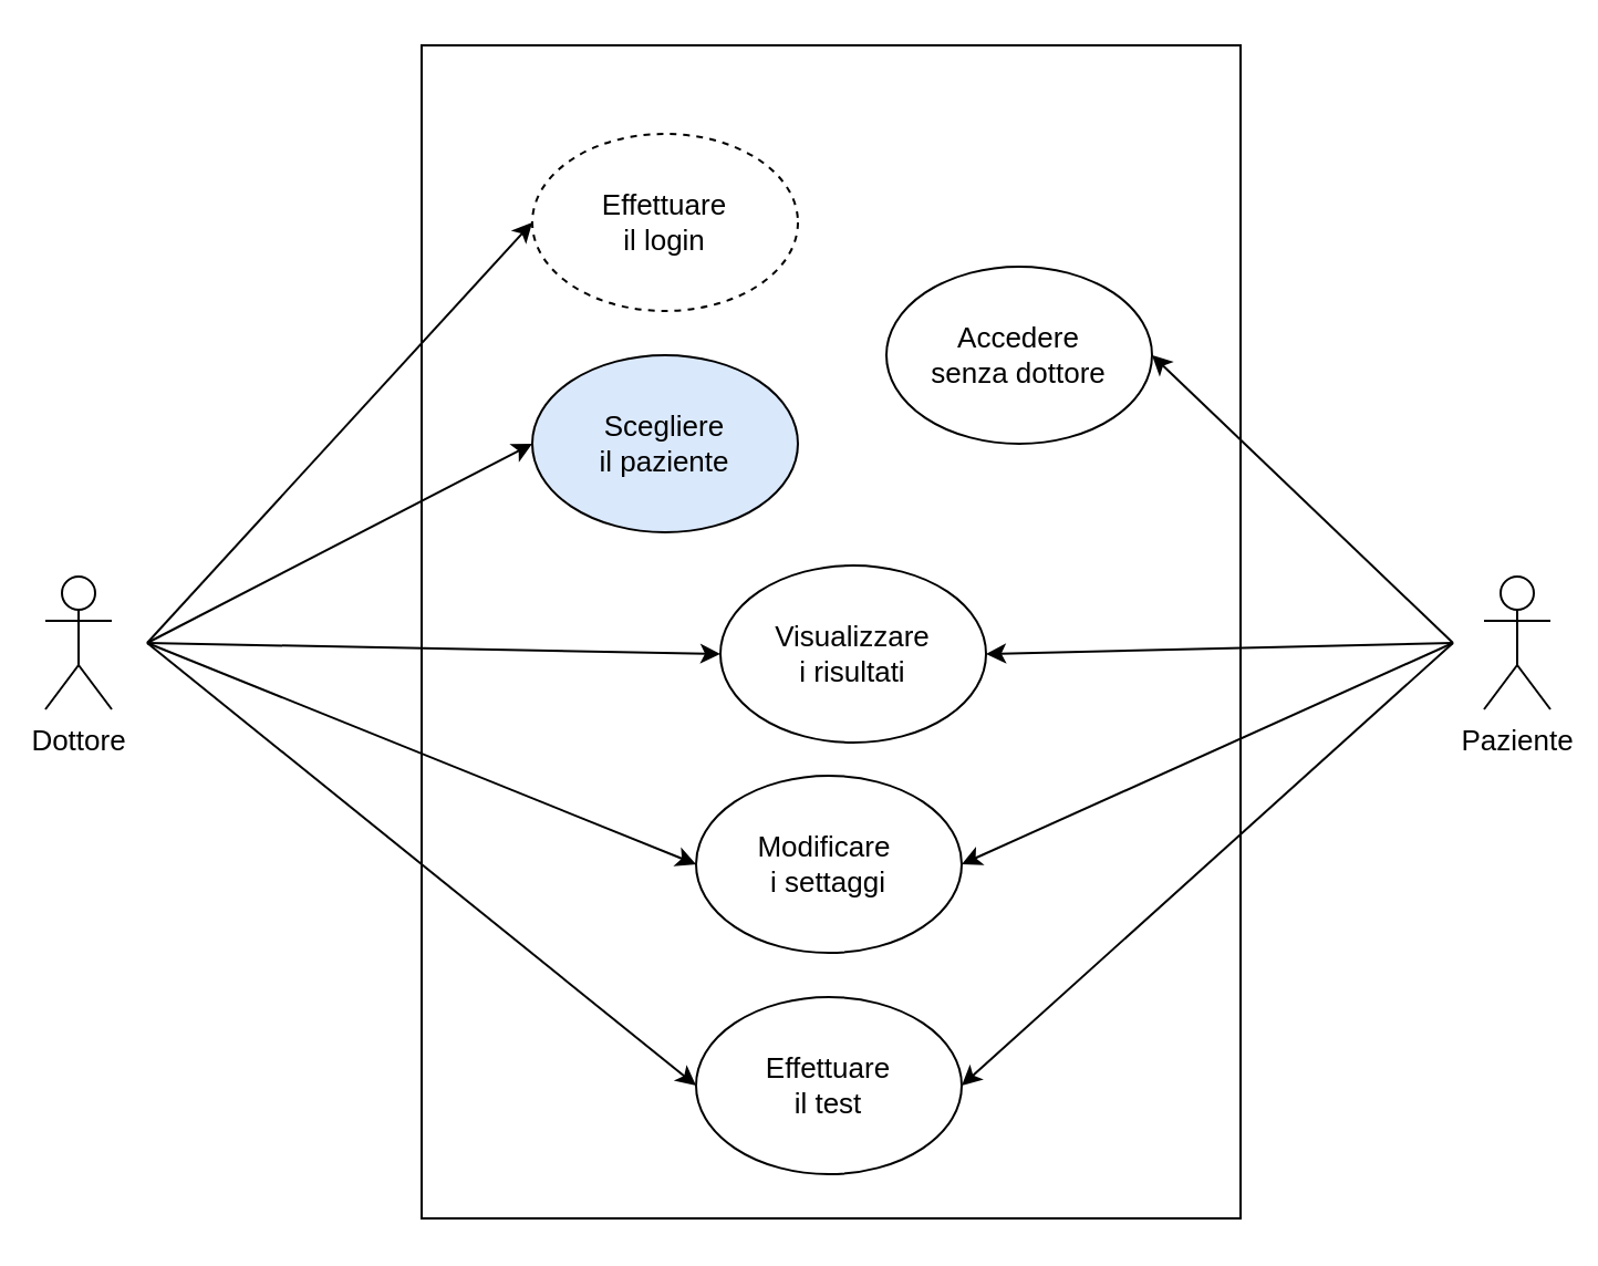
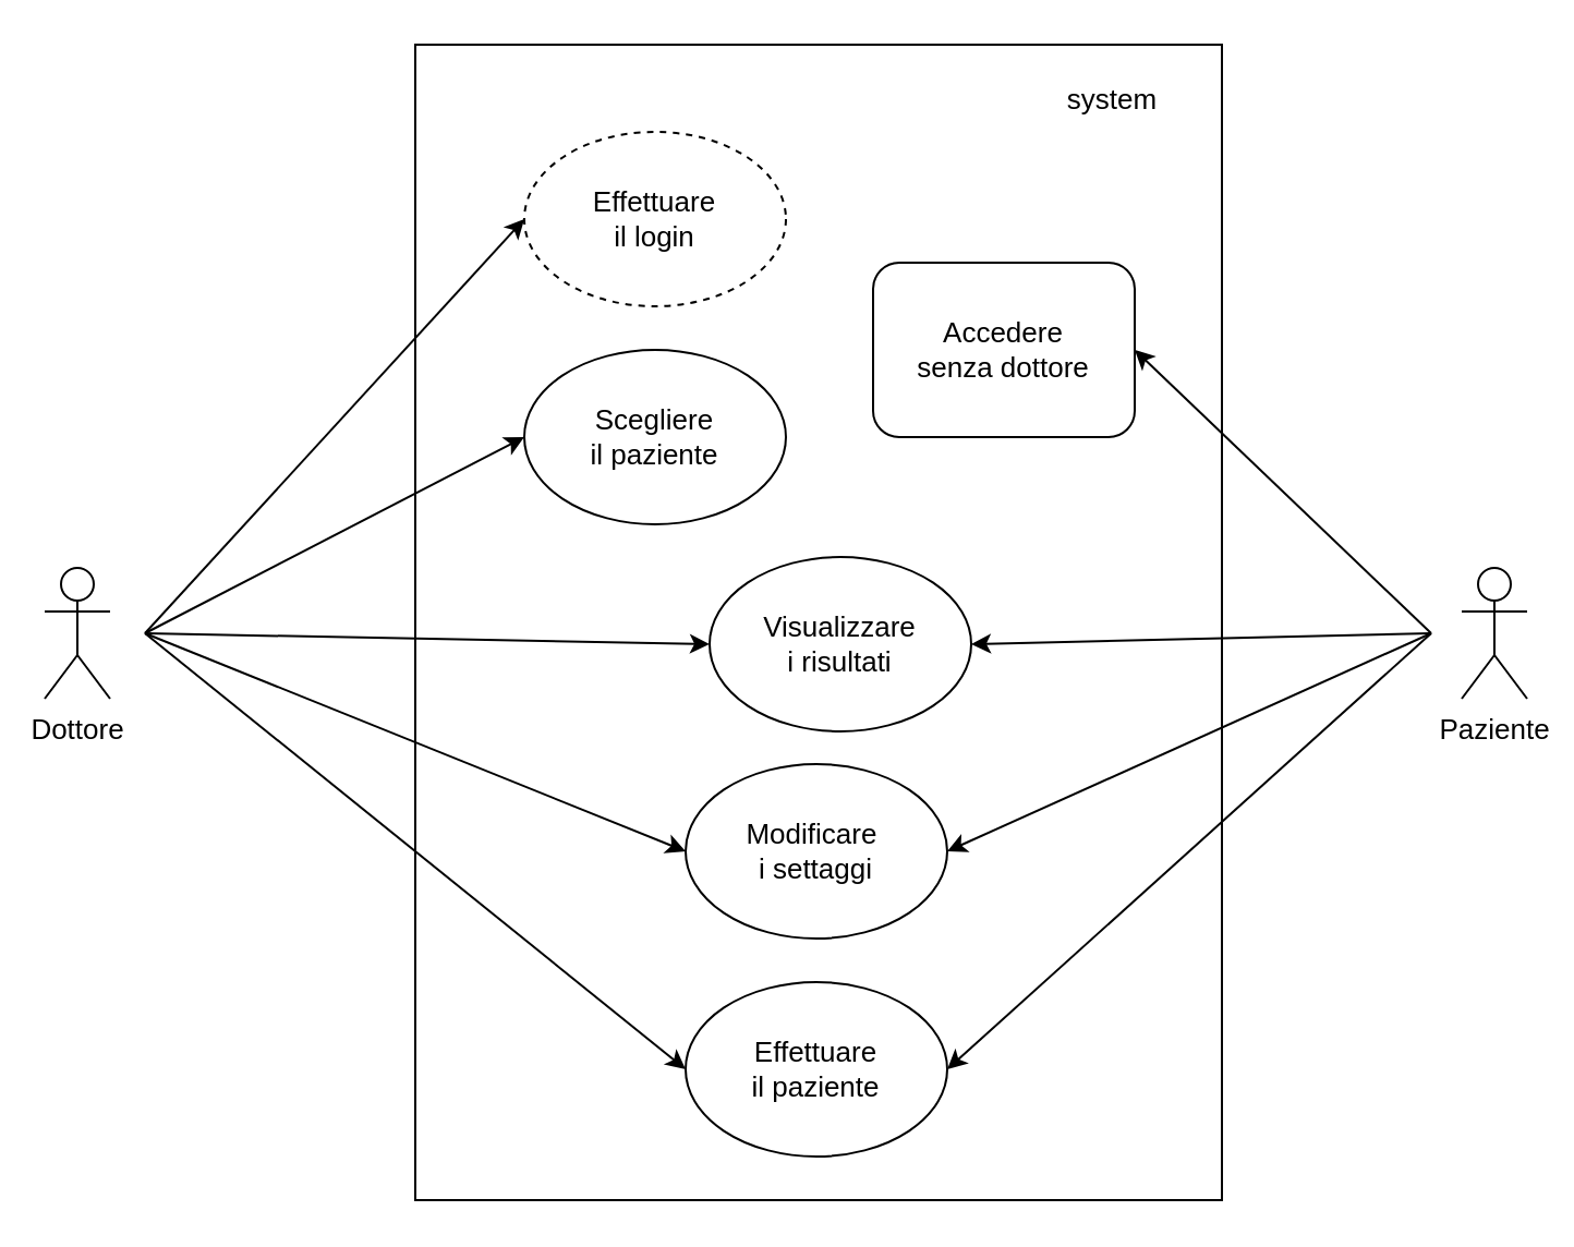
+ <mxCell id="11" value="system" style="text;html=1;strokeColor=none;fillColor=none;align=center;verticalAlign=middle;whiteSpace=wrap;rounded=0;fontSize=13;" vertex="1" parent="1"><mxGeometry x="480" y="30" width="60" height="30" as="geometry" /></mxCell>
- <mxCell id="7" value="Accedere&lt;br&gt;senza dottore" style="ellipse;whiteSpace=wrap;html=1;fontSize=13;" vertex="1" parent="1"><mxGeometry x="400" y="120" width="120" height="80" as="geometry" /></mxCell>
+ <mxCell id="7" value="Accedere&lt;br&gt;senza dottore" style="whiteSpace=wrap;html=1;fontSize=13;rounded=1;" vertex="1" parent="1"><mxGeometry x="400" y="120" width="120" height="80" as="geometry" /></mxCell>
- <mxCell id="6" value="Scegliere&lt;br&gt;il paziente" style="ellipse;whiteSpace=wrap;html=1;fontSize=13;fillColor=#dae8fc;" vertex="1" parent="1"><mxGeometry x="240" y="160" width="120" height="80" as="geometry" /></mxCell>
+ <mxCell id="6" value="Scegliere&lt;br&gt;il paziente" style="ellipse;whiteSpace=wrap;html=1;fontSize=13;" vertex="1" parent="1"><mxGeometry x="240" y="160" width="120" height="80" as="geometry" /></mxCell>
- <mxCell id="9" value="Effettuare &lt;br&gt;il test" style="ellipse;whiteSpace=wrap;html=1;fontSize=13;" vertex="1" parent="1"><mxGeometry x="314" y="450" width="120" height="80" as="geometry" /></mxCell>
+ <mxCell id="9" value="Effettuare &lt;br&gt;il paziente" style="ellipse;whiteSpace=wrap;html=1;fontSize=13;" vertex="1" parent="1"><mxGeometry x="314" y="450" width="120" height="80" as="geometry" /></mxCell>
